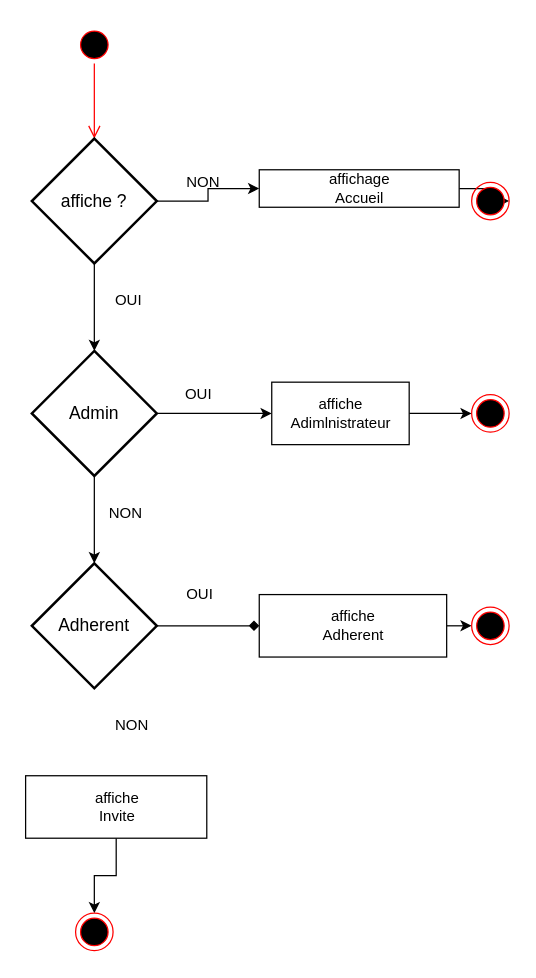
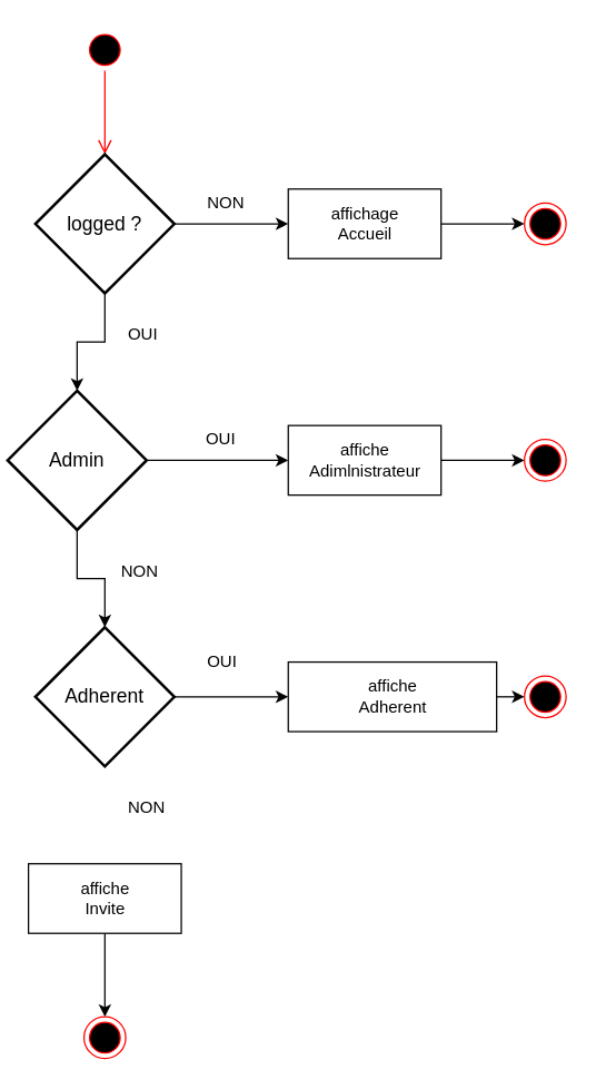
- <mxCell id="8" value="affichage&lt;br&gt;Accueil" style="html=1;" vertex="1" parent="1"><mxGeometry x="207" y="135" width="160" height="30" as="geometry" /></mxCell>
+ <mxCell id="8" value="affichage&lt;br&gt;Accueil" style="html=1;" vertex="1" parent="1"><mxGeometry x="207" y="135" width="110" height="50" as="geometry" /></mxCell>
- <mxCell id="6" value="affiche ?" style="shape=rhombus;strokeWidth=2;fontSize=17;perimeter=rhombusPerimeter;whiteSpace=wrap;html=1;align=center;fontSize=14;" vertex="1" parent="1"><mxGeometry x="25" y="110" width="100" height="100" as="geometry" /></mxCell>
+ <mxCell id="6" value="logged ?" style="shape=rhombus;strokeWidth=2;fontSize=17;perimeter=rhombusPerimeter;whiteSpace=wrap;html=1;align=center;fontSize=14;" vertex="1" parent="1"><mxGeometry x="25" y="110" width="100" height="100" as="geometry" /></mxCell>
- <mxCell id="13" value="Admin" style="shape=rhombus;strokeWidth=2;fontSize=17;perimeter=rhombusPerimeter;whiteSpace=wrap;html=1;align=center;fontSize=14;" vertex="1" parent="1"><mxGeometry x="25" y="280" width="100" height="100" as="geometry" /></mxCell>
+ <mxCell id="13" value="Admin" style="shape=rhombus;strokeWidth=2;fontSize=17;perimeter=rhombusPerimeter;whiteSpace=wrap;html=1;align=center;fontSize=14;" vertex="1" parent="1"><mxGeometry x="5" y="280" width="100" height="100" as="geometry" /></mxCell>
- <mxCell id="15" value="affiche &lt;br&gt;Adimlnistrateur" style="html=1;" vertex="1" parent="1"><mxGeometry x="217" y="305" width="110" height="50" as="geometry" /></mxCell>
+ <mxCell id="15" value="affiche &lt;br&gt;Adimlnistrateur" style="html=1;" vertex="1" parent="1"><mxGeometry x="207" y="305" width="110" height="50" as="geometry" /></mxCell>
- <mxCell id="17" style="edgeStyle=orthogonalEdgeStyle;rounded=0;orthogonalLoop=1;jettySize=auto;html=1;exitX=1;exitY=0.5;exitDx=0;exitDy=0;entryX=0;entryY=0.5;entryDx=0;entryDy=0;endArrow=diamond;" edge="1" parent="1" source="18" target="23"><mxGeometry relative="1" as="geometry" /></mxCell>
+ <mxCell id="17" style="edgeStyle=orthogonalEdgeStyle;rounded=0;orthogonalLoop=1;jettySize=auto;html=1;exitX=1;exitY=0.5;exitDx=0;exitDy=0;entryX=0;entryY=0.5;entryDx=0;entryDy=0;" edge="1" parent="1" source="18" target="23"><mxGeometry relative="1" as="geometry" /></mxCell>
- <mxCell id="27" value="affiche &lt;br&gt;Invite" style="html=1;" vertex="1" parent="1"><mxGeometry x="20" y="620" width="145" height="50" as="geometry" /></mxCell>
+ <mxCell id="27" value="affiche &lt;br&gt;Invite" style="html=1;" vertex="1" parent="1"><mxGeometry x="20" y="620" width="110" height="50" as="geometry" /></mxCell>
